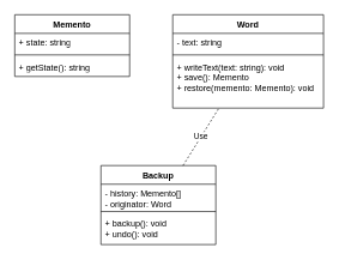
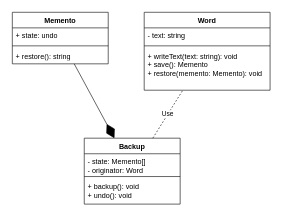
- <mxCell id="3" value="+ state: string" style="text;strokeColor=none;fillColor=none;align=left;verticalAlign=top;spacingLeft=4;spacingRight=4;overflow=hidden;rotatable=0;points=[[0,0.5],[1,0.5]];portConstraint=eastwest;whiteSpace=wrap;html=1;" vertex="1" parent="2"><mxGeometry y="26" width="160" height="26" as="geometry" /></mxCell>
+ <mxCell id="3" value="+ state: undo" style="text;strokeColor=none;fillColor=none;align=left;verticalAlign=top;spacingLeft=4;spacingRight=4;overflow=hidden;rotatable=0;points=[[0,0.5],[1,0.5]];portConstraint=eastwest;whiteSpace=wrap;html=1;" vertex="1" parent="2"><mxGeometry y="26" width="160" height="26" as="geometry" /></mxCell>
- <mxCell id="5" value="+ getState(): string" style="text;strokeColor=none;fillColor=none;align=left;verticalAlign=top;spacingLeft=4;spacingRight=4;overflow=hidden;rotatable=0;points=[[0,0.5],[1,0.5]];portConstraint=eastwest;whiteSpace=wrap;html=1;" vertex="1" parent="2"><mxGeometry y="60" width="160" height="26" as="geometry" /></mxCell>
+ <mxCell id="5" value="+ restore(): string" style="text;strokeColor=none;fillColor=none;align=left;verticalAlign=top;spacingLeft=4;spacingRight=4;overflow=hidden;rotatable=0;points=[[0,0.5],[1,0.5]];portConstraint=eastwest;whiteSpace=wrap;html=1;" vertex="1" parent="2"><mxGeometry y="60" width="160" height="26" as="geometry" /></mxCell>
+ <mxCell id="15" value="" style="endArrow=diamondThin;endFill=1;endSize=24;html=1;rounded=0;" edge="1" parent="1" source="2" target="10"><mxGeometry width="160" relative="1" as="geometry"><mxPoint x="50" y="170" as="sourcePoint" /><mxPoint x="210" y="170" as="targetPoint" /></mxGeometry></mxCell>
- <mxCell id="11" value="- history: Memento[]&lt;br&gt;- originator: Word" style="text;strokeColor=none;fillColor=none;align=left;verticalAlign=top;spacingLeft=4;spacingRight=4;overflow=hidden;rotatable=0;points=[[0,0.5],[1,0.5]];portConstraint=eastwest;whiteSpace=wrap;html=1;" vertex="1" parent="10"><mxGeometry y="26" width="160" height="34" as="geometry" /></mxCell>
+ <mxCell id="11" value="- state: Memento[]&lt;br&gt;- originator: Word" style="text;strokeColor=none;fillColor=none;align=left;verticalAlign=top;spacingLeft=4;spacingRight=4;overflow=hidden;rotatable=0;points=[[0,0.5],[1,0.5]];portConstraint=eastwest;whiteSpace=wrap;html=1;" vertex="1" parent="10"><mxGeometry y="26" width="160" height="34" as="geometry" /></mxCell>
